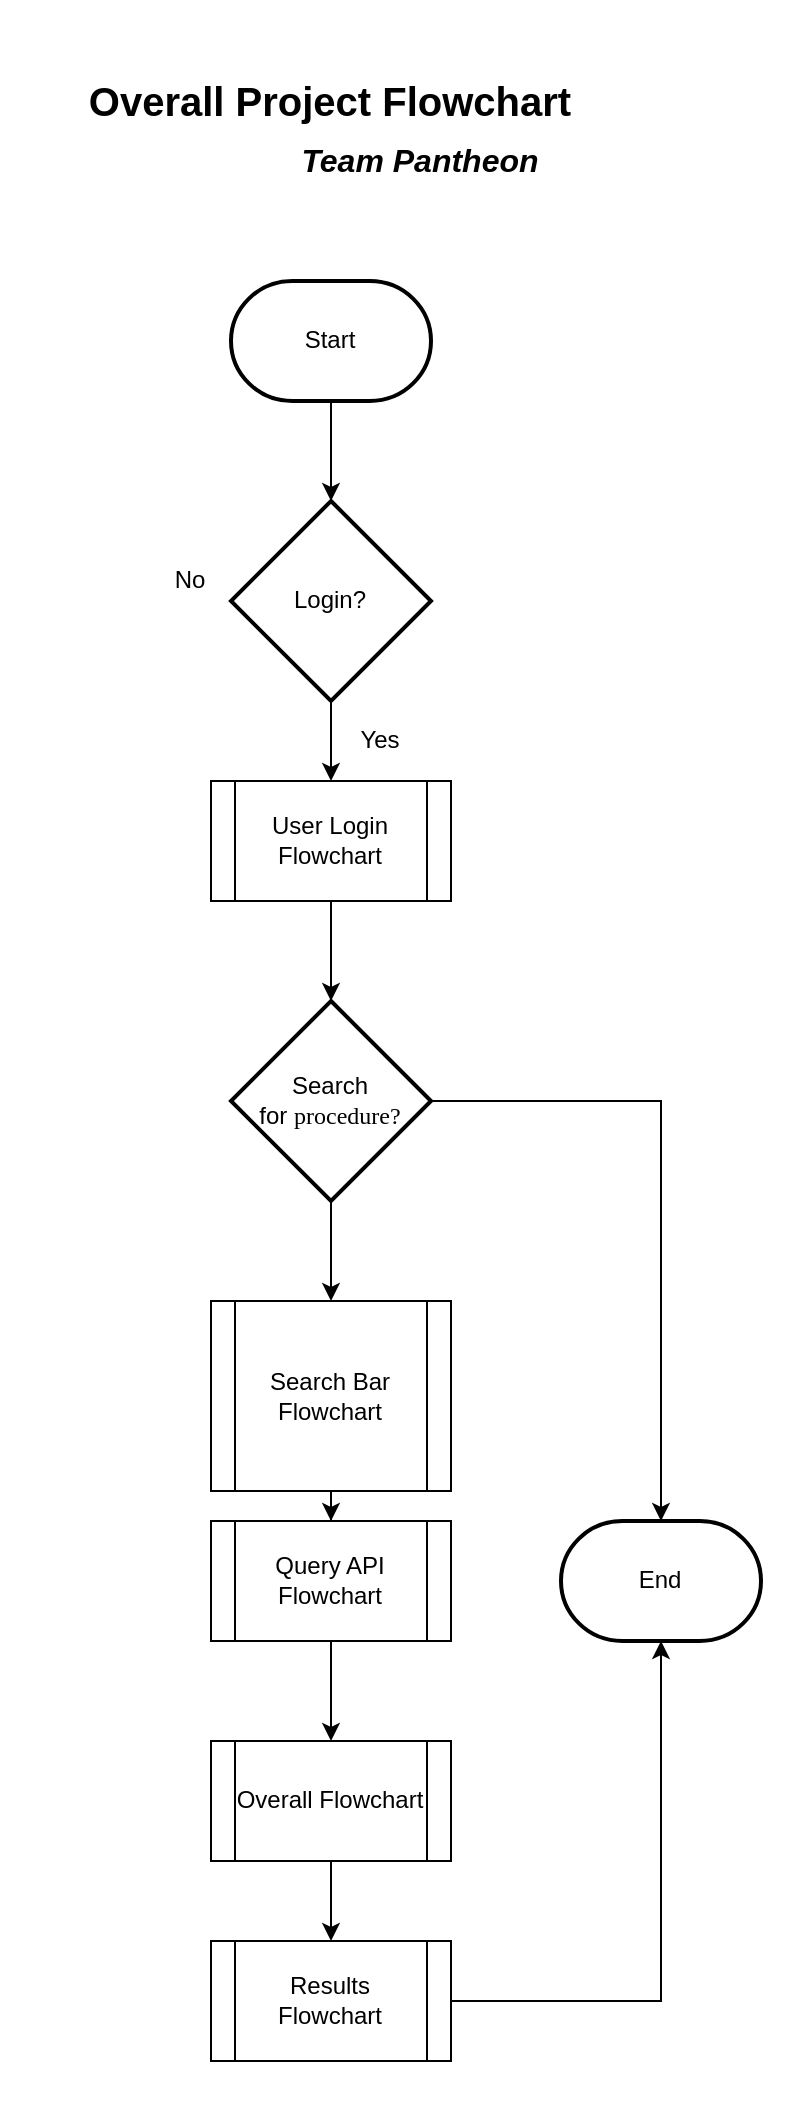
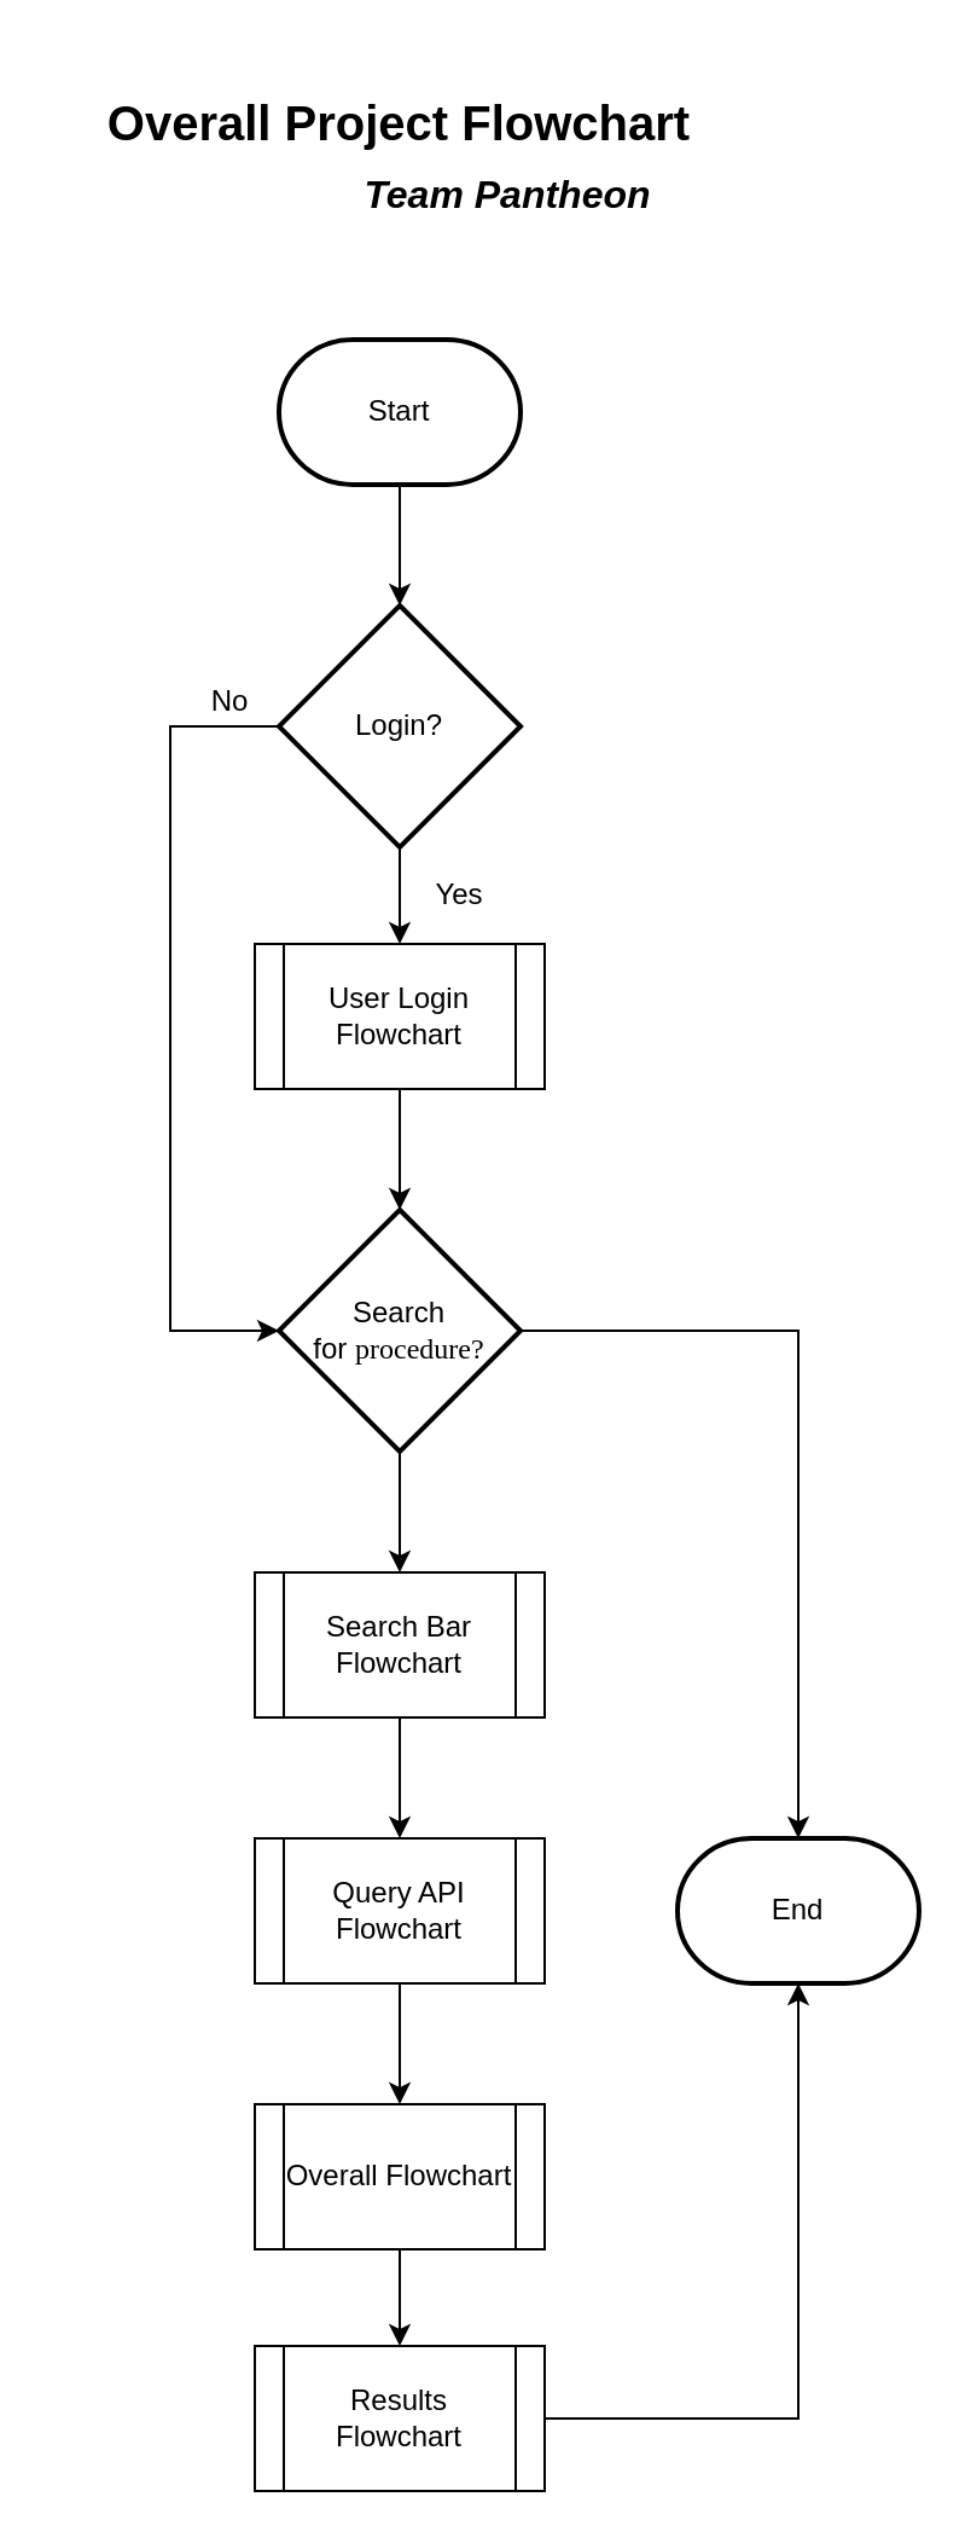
+ <mxCell id="5" style="edgeStyle=orthogonalEdgeStyle;rounded=0;orthogonalLoop=1;jettySize=auto;html=1;entryX=0;entryY=0.5;entryDx=0;entryDy=0;entryPerimeter=0;" edge="1" parent="1" source="6" target="10"><mxGeometry relative="1" as="geometry"><mxPoint x="50" y="590" as="targetPoint" /><Array as="points"><mxPoint x="70" y="300" /><mxPoint x="70" y="550" /></Array></mxGeometry></mxCell>
- <mxCell id="15" value="Search Bar Flowchart" style="shape=process;whiteSpace=wrap;html=1;backgroundOutline=1;" vertex="1" parent="1"><mxGeometry x="105" y="650" width="120" height="95" as="geometry" /></mxCell>
+ <mxCell id="15" value="Search Bar Flowchart" style="shape=process;whiteSpace=wrap;html=1;backgroundOutline=1;" vertex="1" parent="1"><mxGeometry x="105" y="650" width="120" height="60" as="geometry" /></mxCell>
